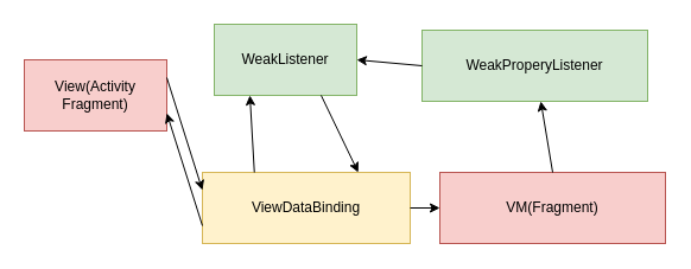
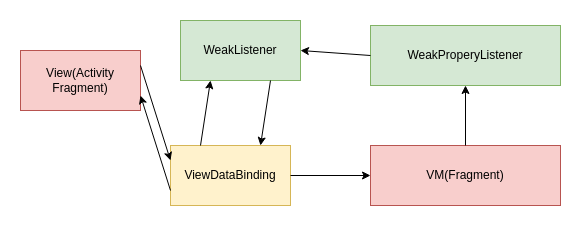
- <mxCell id="5" value="&lt;font color=&quot;#000000&quot;&gt;WeakProperyListener&lt;/font&gt;" style="rounded=0;whiteSpace=wrap;html=1;fillColor=#d5e8d4;strokeColor=#82b366;" parent="1" vertex="1"><mxGeometry x="355" y="25" width="190" height="60" as="geometry" /></mxCell>
+ <mxCell id="5" value="&lt;font color=&quot;#000000&quot;&gt;WeakProperyListener&lt;/font&gt;" style="rounded=0;whiteSpace=wrap;html=1;fillColor=#d5e8d4;strokeColor=#82b366;" parent="1" vertex="1"><mxGeometry x="370" y="25" width="190" height="60" as="geometry" /></mxCell>
- <mxCell id="3" value="&lt;font color=&quot;#000000&quot;&gt;ViewDataBinding&lt;/font&gt;" style="rounded=0;whiteSpace=wrap;html=1;fillColor=#fff2cc;strokeColor=#d6b656;" parent="1" vertex="1"><mxGeometry x="170" y="145" width="175" height="60" as="geometry" /></mxCell>
+ <mxCell id="3" value="&lt;font color=&quot;#000000&quot;&gt;ViewDataBinding&lt;/font&gt;" style="rounded=0;whiteSpace=wrap;html=1;fillColor=#fff2cc;strokeColor=#d6b656;" parent="1" vertex="1"><mxGeometry x="170" y="145" width="120" height="60" as="geometry" /></mxCell>
